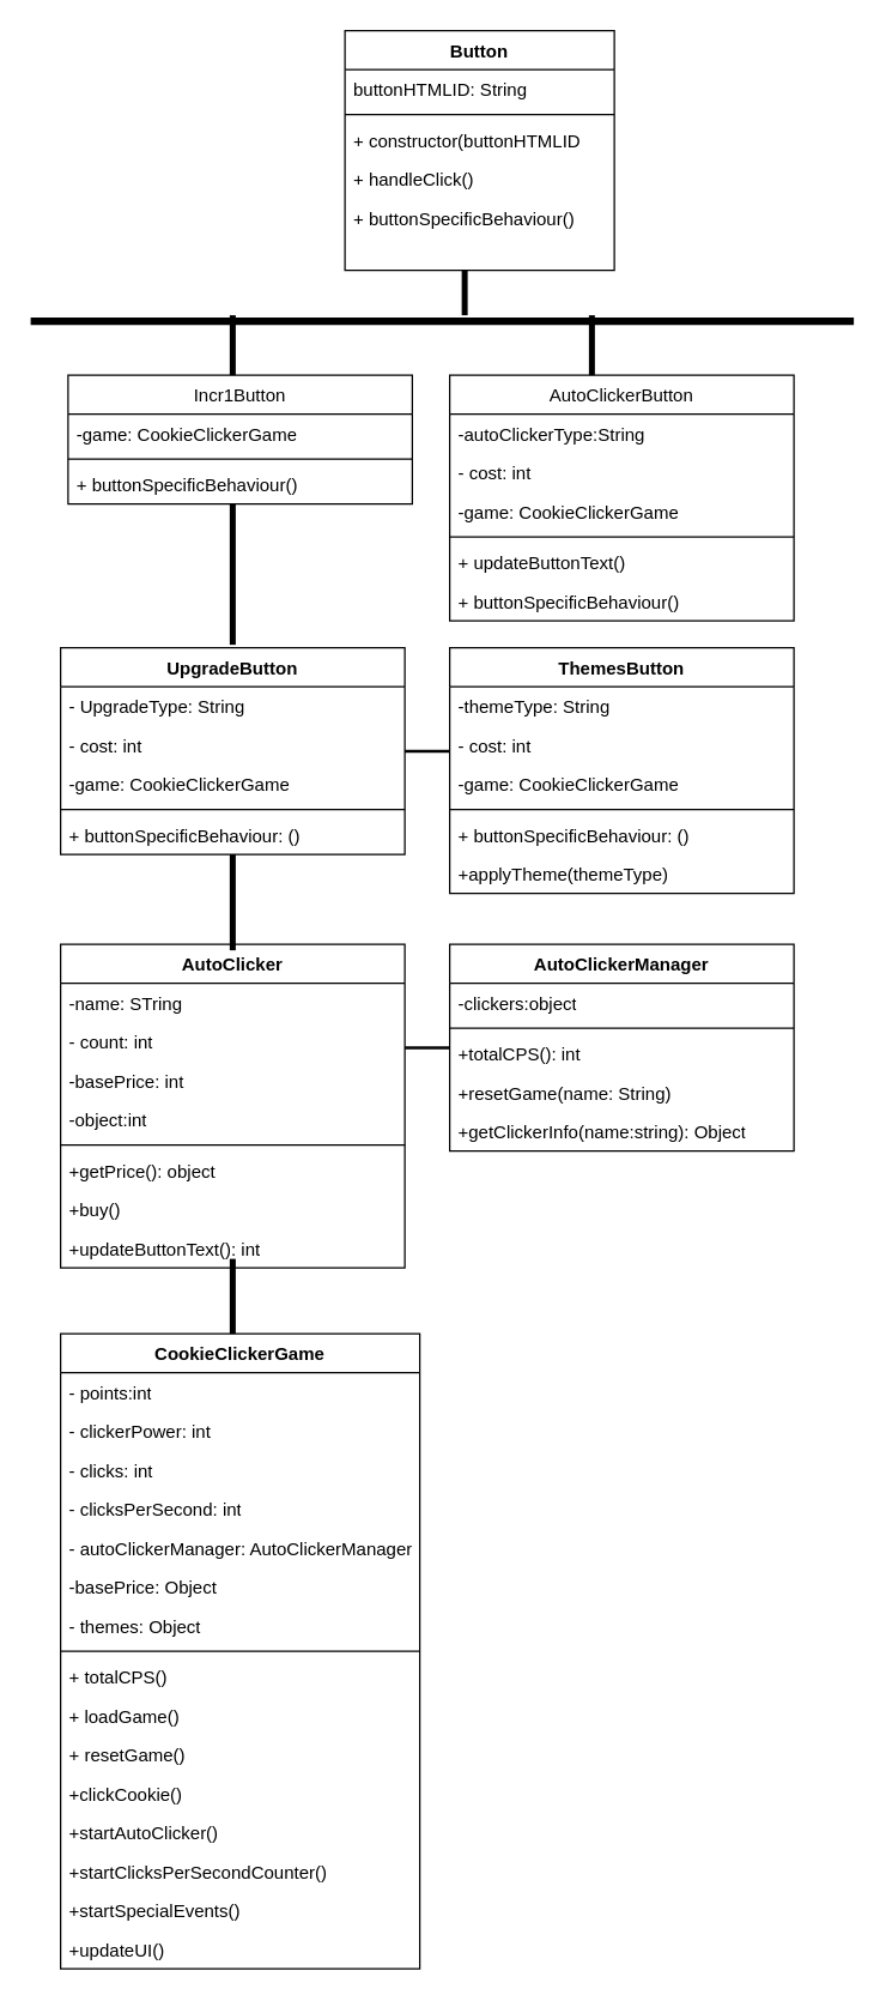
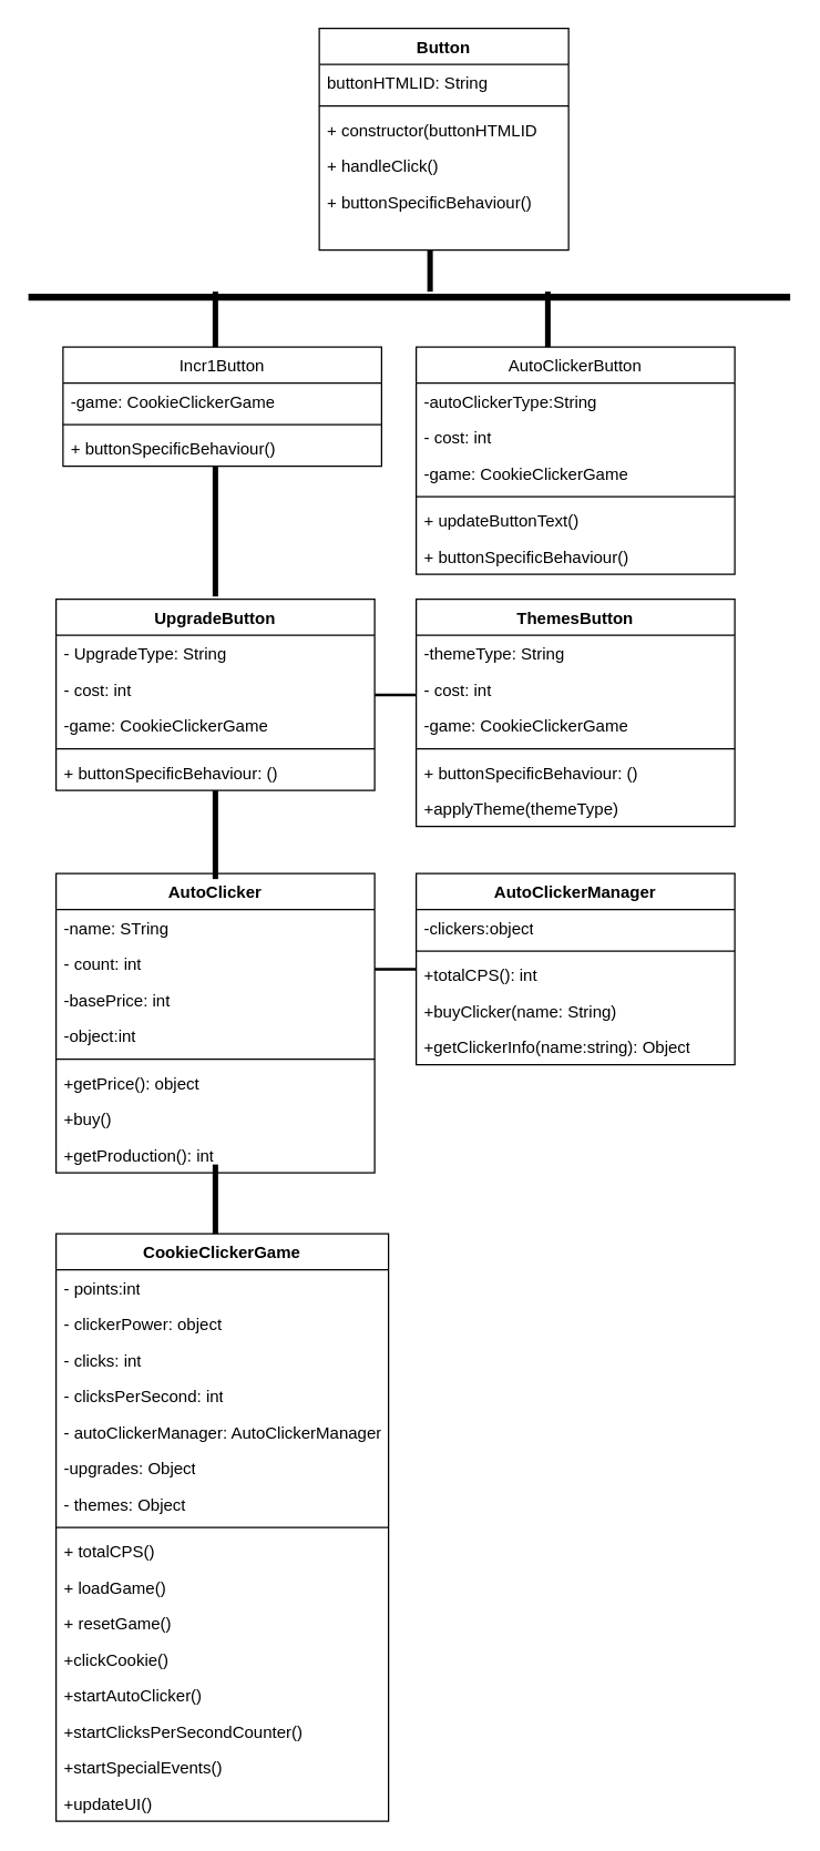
- <mxCell id="34" value="+resetGame(name: String)" style="text;strokeColor=none;fillColor=none;align=left;verticalAlign=top;spacingLeft=4;spacingRight=4;overflow=hidden;rotatable=0;points=[[0,0.5],[1,0.5]];portConstraint=eastwest;whiteSpace=wrap;html=1;" vertex="1" parent="30"><mxGeometry y="86" width="230" height="26" as="geometry" /></mxCell>
+ <mxCell id="34" value="+buyClicker(name: String)" style="text;strokeColor=none;fillColor=none;align=left;verticalAlign=top;spacingLeft=4;spacingRight=4;overflow=hidden;rotatable=0;points=[[0,0.5],[1,0.5]];portConstraint=eastwest;whiteSpace=wrap;html=1;" vertex="1" parent="30"><mxGeometry y="86" width="230" height="26" as="geometry" /></mxCell>
- <mxCell id="29" value="+updateButtonText(): int" style="text;strokeColor=none;fillColor=none;align=left;verticalAlign=top;spacingLeft=4;spacingRight=4;overflow=hidden;rotatable=0;points=[[0,0.5],[1,0.5]];portConstraint=eastwest;whiteSpace=wrap;html=1;" vertex="1" parent="21"><mxGeometry y="190" width="230" height="26" as="geometry" /></mxCell>
+ <mxCell id="29" value="+getProduction(): int" style="text;strokeColor=none;fillColor=none;align=left;verticalAlign=top;spacingLeft=4;spacingRight=4;overflow=hidden;rotatable=0;points=[[0,0.5],[1,0.5]];portConstraint=eastwest;whiteSpace=wrap;html=1;" vertex="1" parent="21"><mxGeometry y="190" width="230" height="26" as="geometry" /></mxCell>
- <mxCell id="38" value="- clickerPower: int" style="text;strokeColor=none;fillColor=none;align=left;verticalAlign=top;spacingLeft=4;spacingRight=4;overflow=hidden;rotatable=0;points=[[0,0.5],[1,0.5]];portConstraint=eastwest;whiteSpace=wrap;html=1;" vertex="1" parent="36"><mxGeometry y="52" width="240" height="26" as="geometry" /></mxCell>
+ <mxCell id="38" value="- clickerPower: object" style="text;strokeColor=none;fillColor=none;align=left;verticalAlign=top;spacingLeft=4;spacingRight=4;overflow=hidden;rotatable=0;points=[[0,0.5],[1,0.5]];portConstraint=eastwest;whiteSpace=wrap;html=1;" vertex="1" parent="36"><mxGeometry y="52" width="240" height="26" as="geometry" /></mxCell>
- <mxCell id="42" value="-basePrice: Object" style="text;strokeColor=none;fillColor=none;align=left;verticalAlign=top;spacingLeft=4;spacingRight=4;overflow=hidden;rotatable=0;points=[[0,0.5],[1,0.5]];portConstraint=eastwest;whiteSpace=wrap;html=1;" vertex="1" parent="36"><mxGeometry y="156" width="240" height="26" as="geometry" /></mxCell>
+ <mxCell id="42" value="-upgrades: Object" style="text;strokeColor=none;fillColor=none;align=left;verticalAlign=top;spacingLeft=4;spacingRight=4;overflow=hidden;rotatable=0;points=[[0,0.5],[1,0.5]];portConstraint=eastwest;whiteSpace=wrap;html=1;" vertex="1" parent="36"><mxGeometry y="156" width="240" height="26" as="geometry" /></mxCell>
